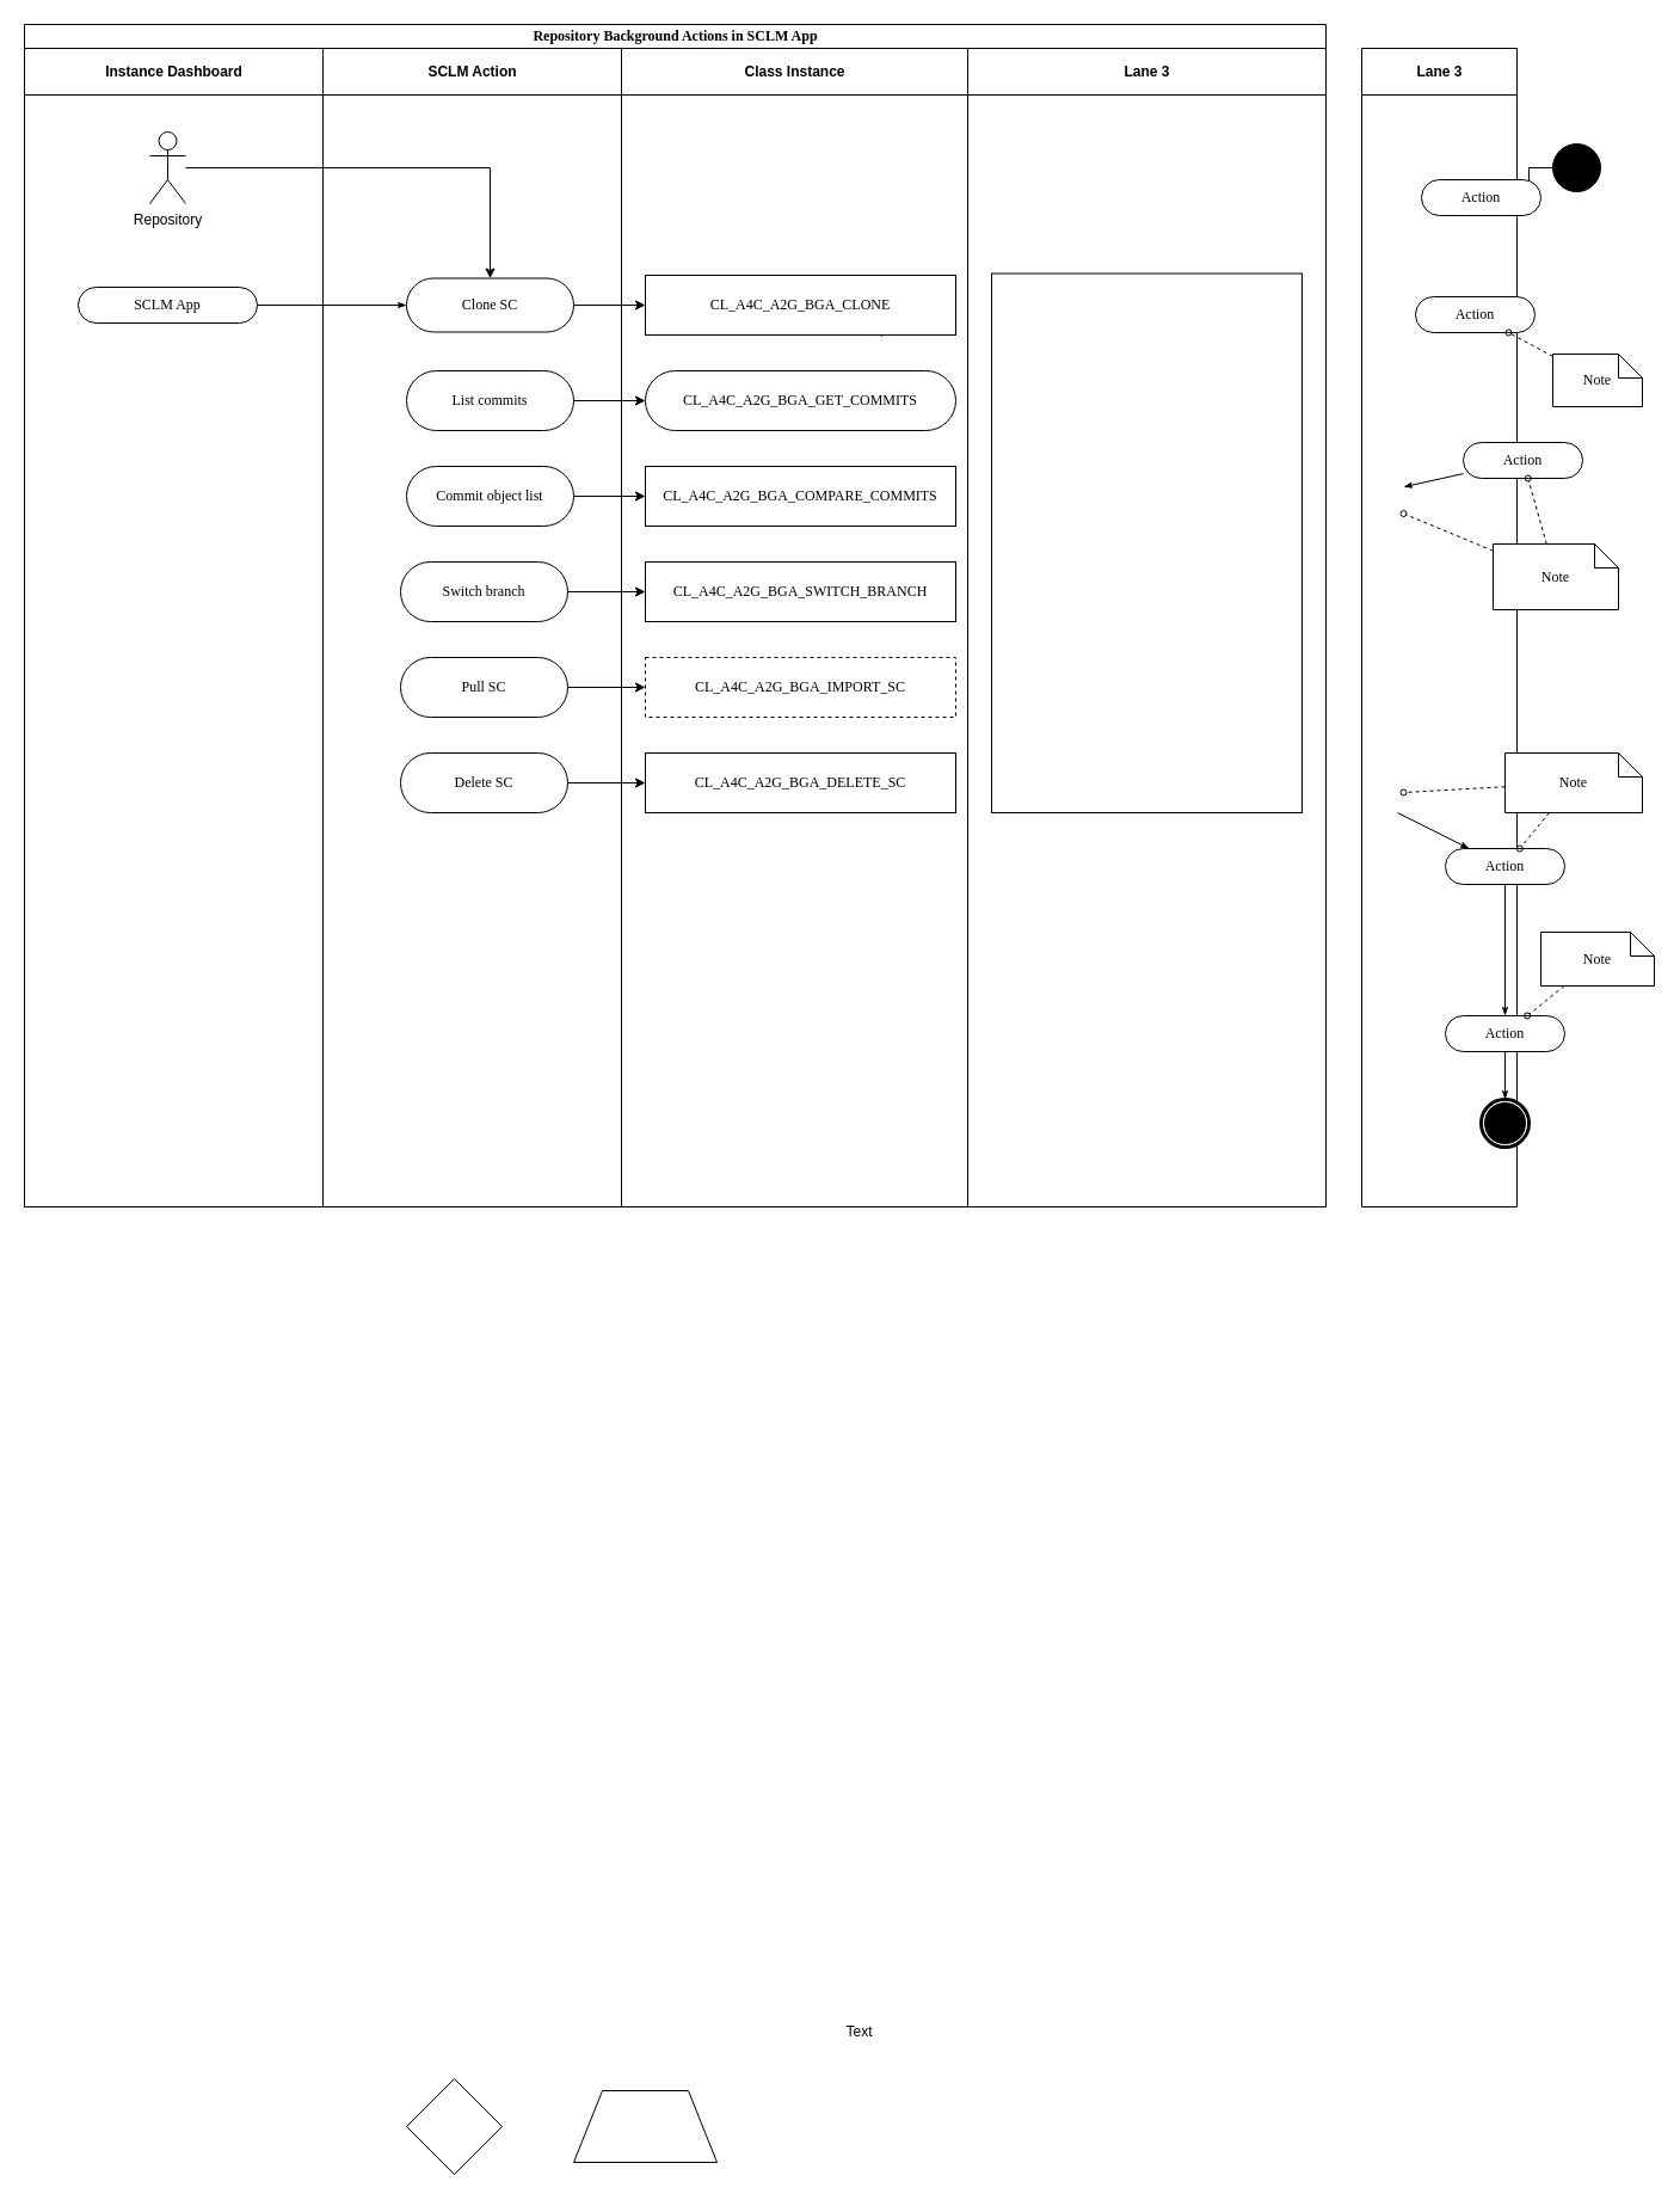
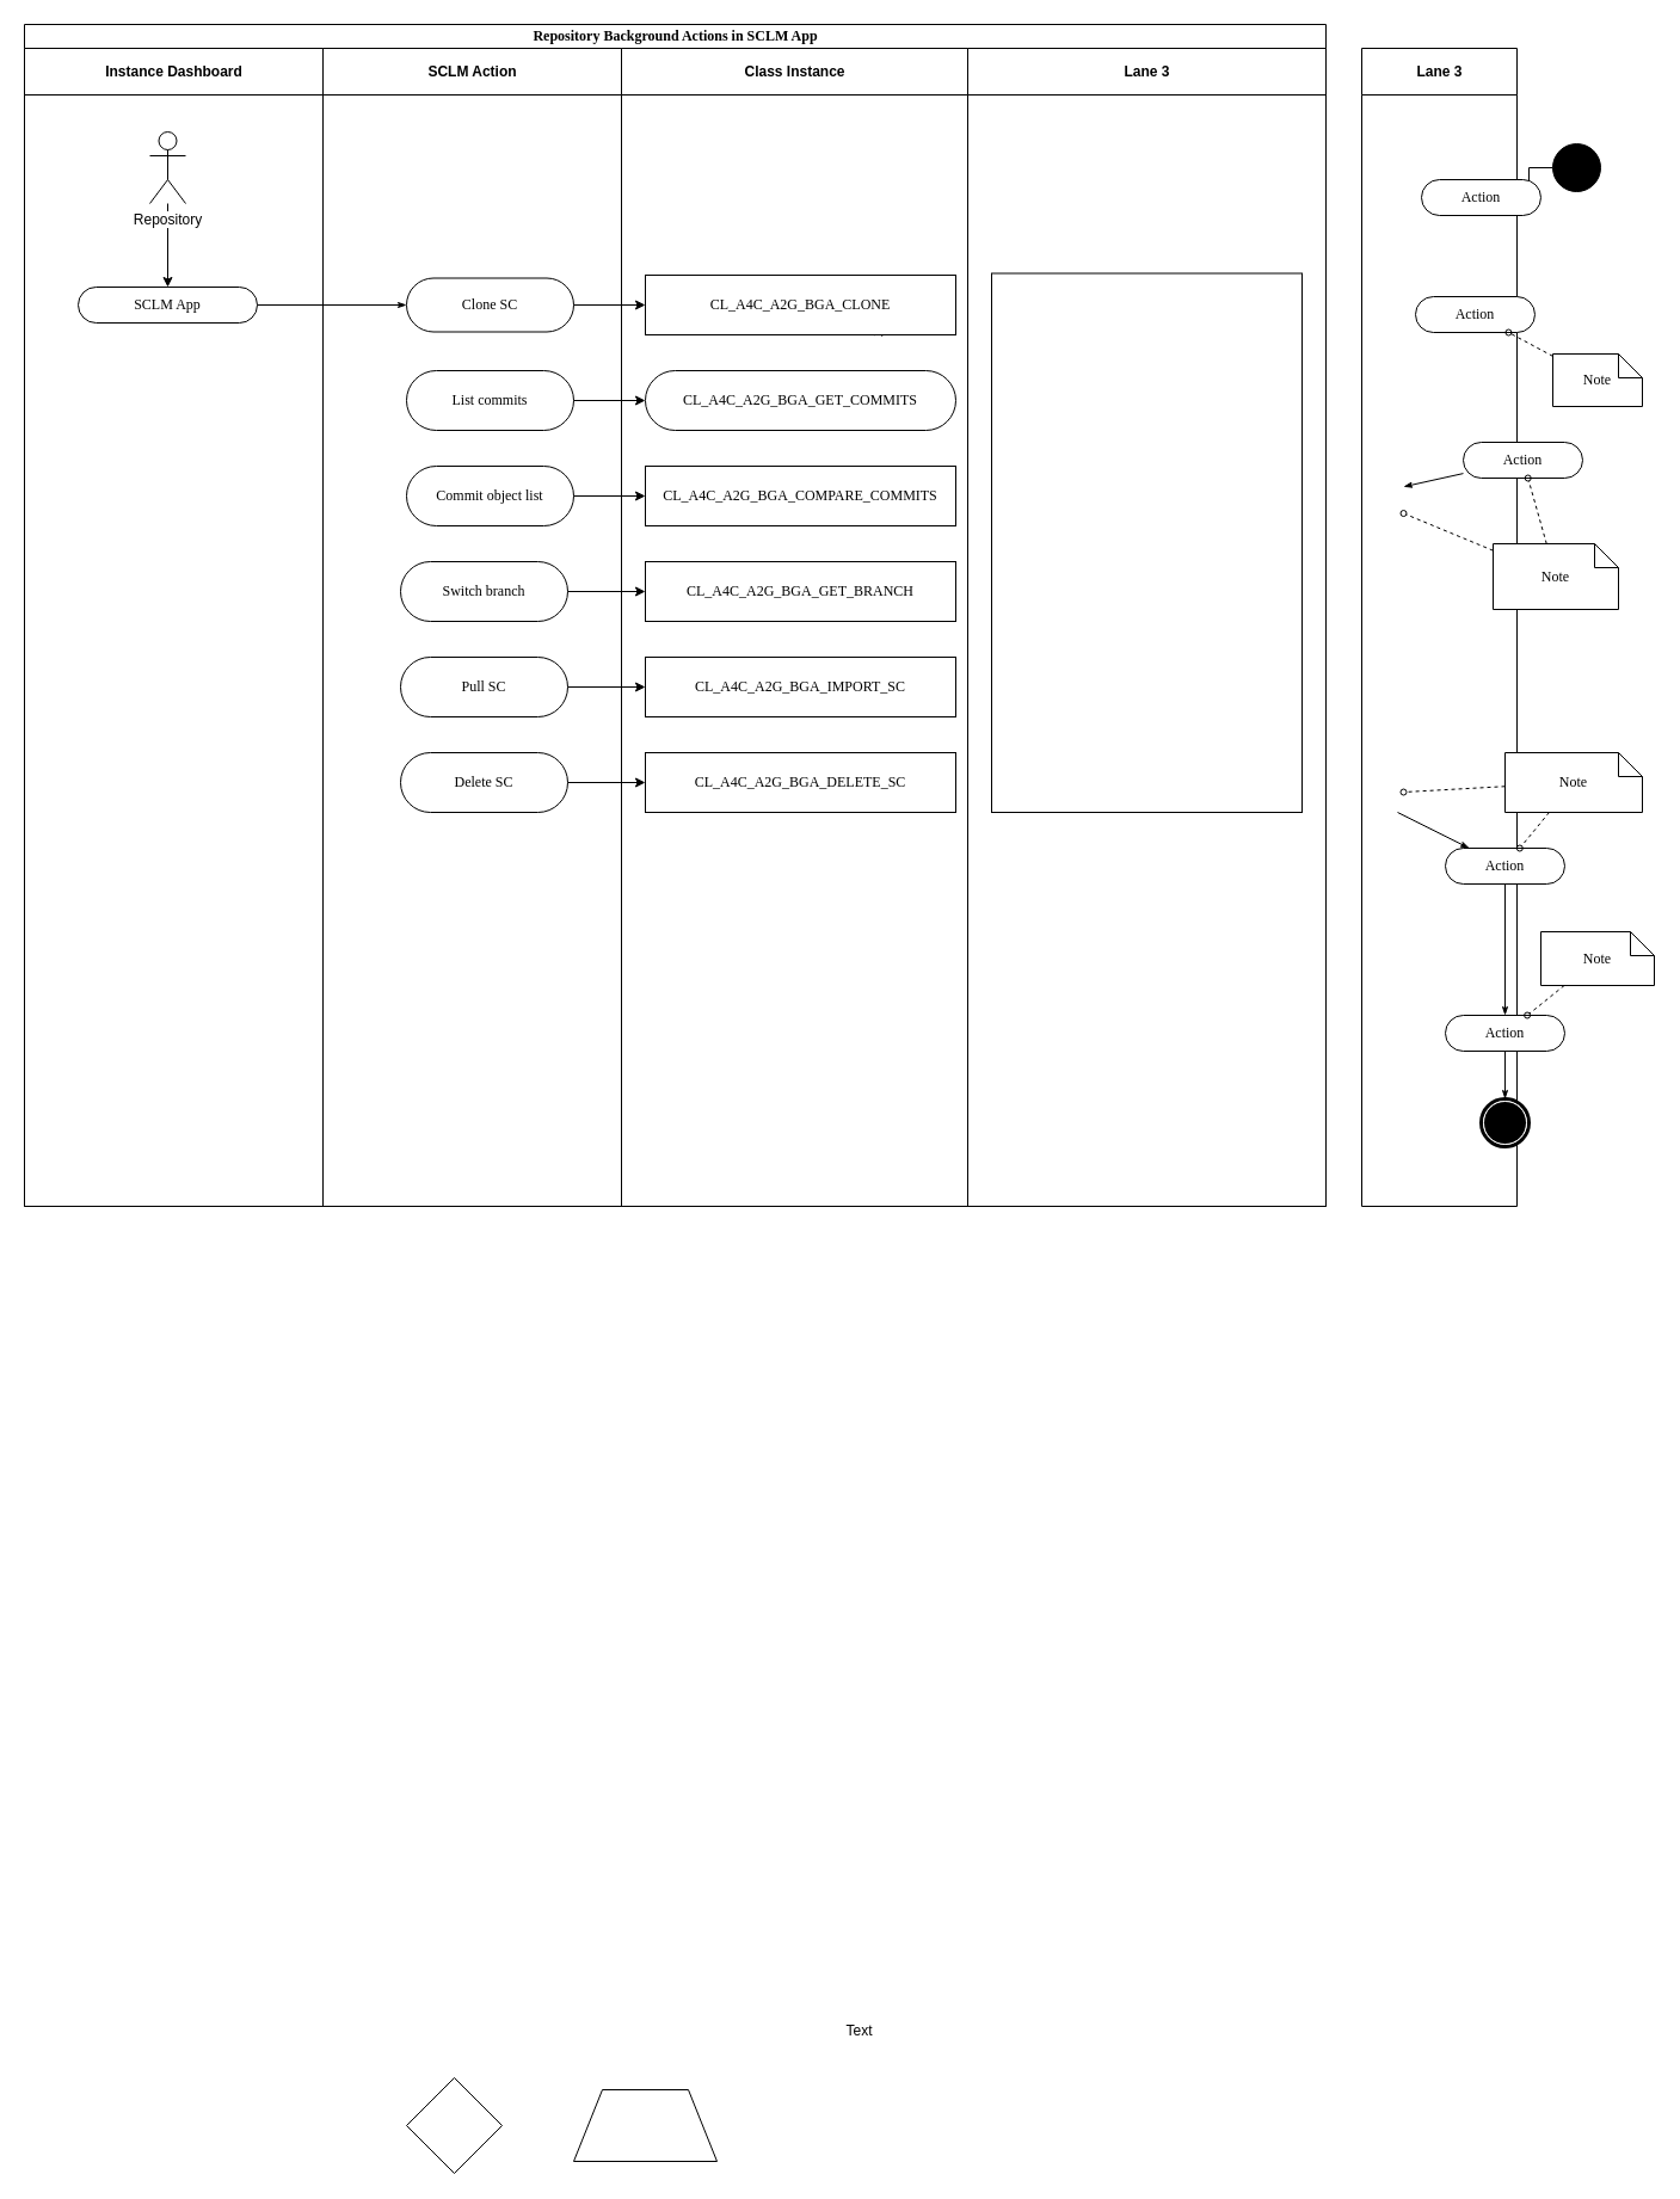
- <mxCell id="7" value="" style="edgeStyle=orthogonalEdgeStyle;rounded=0;orthogonalLoop=1;jettySize=auto;html=1;" edge="1" parent="6" source="8" target="12"><mxGeometry relative="1" as="geometry"><mxPoint x="120" y="180" as="targetPoint" /></mxGeometry></mxCell>
+ <mxCell id="7" value="" style="edgeStyle=orthogonalEdgeStyle;rounded=0;orthogonalLoop=1;jettySize=auto;html=1;entryX=0.5;entryY=0;entryDx=0;entryDy=0;" edge="1" parent="6" source="8" target="9"><mxGeometry relative="1" as="geometry"><mxPoint x="120" y="180" as="targetPoint" /></mxGeometry></mxCell>
- <mxCell id="23" value="CL_A4C_A2G_BGA_SWITCH_BRANCH" style="rounded=0;whiteSpace=wrap;html=1;shadow=0;comic=0;labelBackgroundColor=none;strokeWidth=1;fontFamily=Verdana;fontSize=12;align=center;arcSize=50;" vertex="1" parent="17"><mxGeometry x="20" y="430" width="260" height="50" as="geometry" /></mxCell>
+ <mxCell id="23" value="CL_A4C_A2G_BGA_GET_BRANCH" style="rounded=0;whiteSpace=wrap;html=1;shadow=0;comic=0;labelBackgroundColor=none;strokeWidth=1;fontFamily=Verdana;fontSize=12;align=center;arcSize=50;" vertex="1" parent="17"><mxGeometry x="20" y="430" width="260" height="50" as="geometry" /></mxCell>
- <mxCell id="19" value="CL_A4C_A2G_BGA_IMPORT_SC" style="rounded=0;whiteSpace=wrap;html=1;shadow=0;comic=0;labelBackgroundColor=none;strokeWidth=1;fontFamily=Verdana;fontSize=12;align=center;arcSize=50;dashed=1;" vertex="1" parent="17"><mxGeometry x="20" y="510" width="260" height="50" as="geometry" /></mxCell>
+ <mxCell id="19" value="CL_A4C_A2G_BGA_IMPORT_SC" style="rounded=0;whiteSpace=wrap;html=1;shadow=0;comic=0;labelBackgroundColor=none;strokeWidth=1;fontFamily=Verdana;fontSize=12;align=center;arcSize=50;" vertex="1" parent="17"><mxGeometry x="20" y="510" width="260" height="50" as="geometry" /></mxCell>
